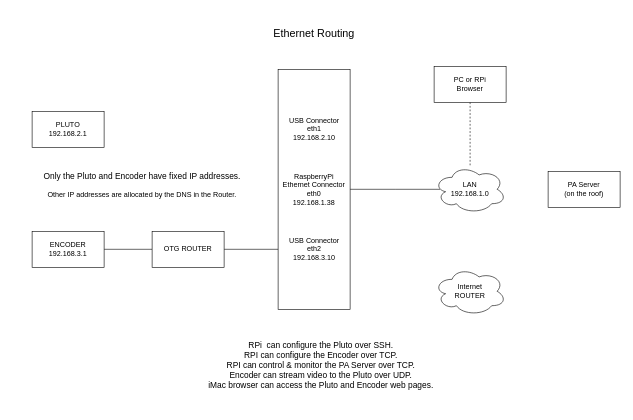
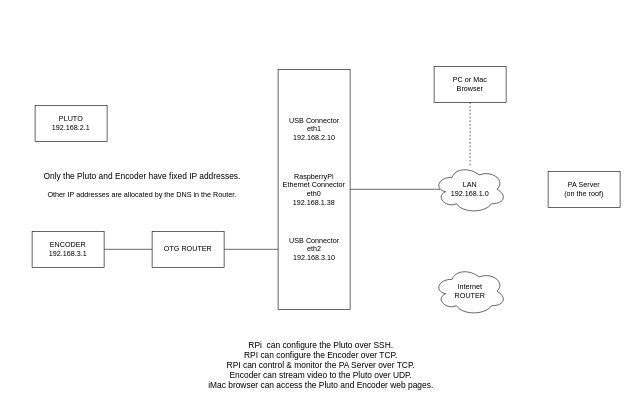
- <mxCell id="17" value="&lt;p style=&quot;&quot;&gt;&lt;font style=&quot;font-size: 18px;&quot;&gt;Ethernet Routing&lt;/font&gt;&lt;/p&gt;" style="text;strokeColor=none;align=center;fillColor=none;html=1;verticalAlign=middle;whiteSpace=wrap;rounded=0;" parent="1" vertex="1"><mxGeometry x="423" y="20" width="200" height="70" as="geometry" /></mxCell>
- <mxCell id="13" value="PC or RPi&lt;br&gt;Browser" style="rounded=0;whiteSpace=wrap;html=1;" parent="1" vertex="1"><mxGeometry x="723" y="110" width="120" height="60" as="geometry" /></mxCell>
+ <mxCell id="13" value="PC or Mac&lt;br&gt;Browser" style="rounded=0;whiteSpace=wrap;html=1;" parent="1" vertex="1"><mxGeometry x="723" y="110" width="120" height="60" as="geometry" /></mxCell>
- <mxCell id="2" value="PLUTO&lt;br&gt;192.168.2.1" style="rounded=0;whiteSpace=wrap;html=1;" parent="1" vertex="1"><mxGeometry x="53" y="185" width="120" height="60" as="geometry" /></mxCell>
+ <mxCell id="2" value="PLUTO&lt;br&gt;192.168.2.1" style="rounded=0;whiteSpace=wrap;html=1;" parent="1" vertex="1"><mxGeometry x="58" y="175" width="120" height="60" as="geometry" /></mxCell>
